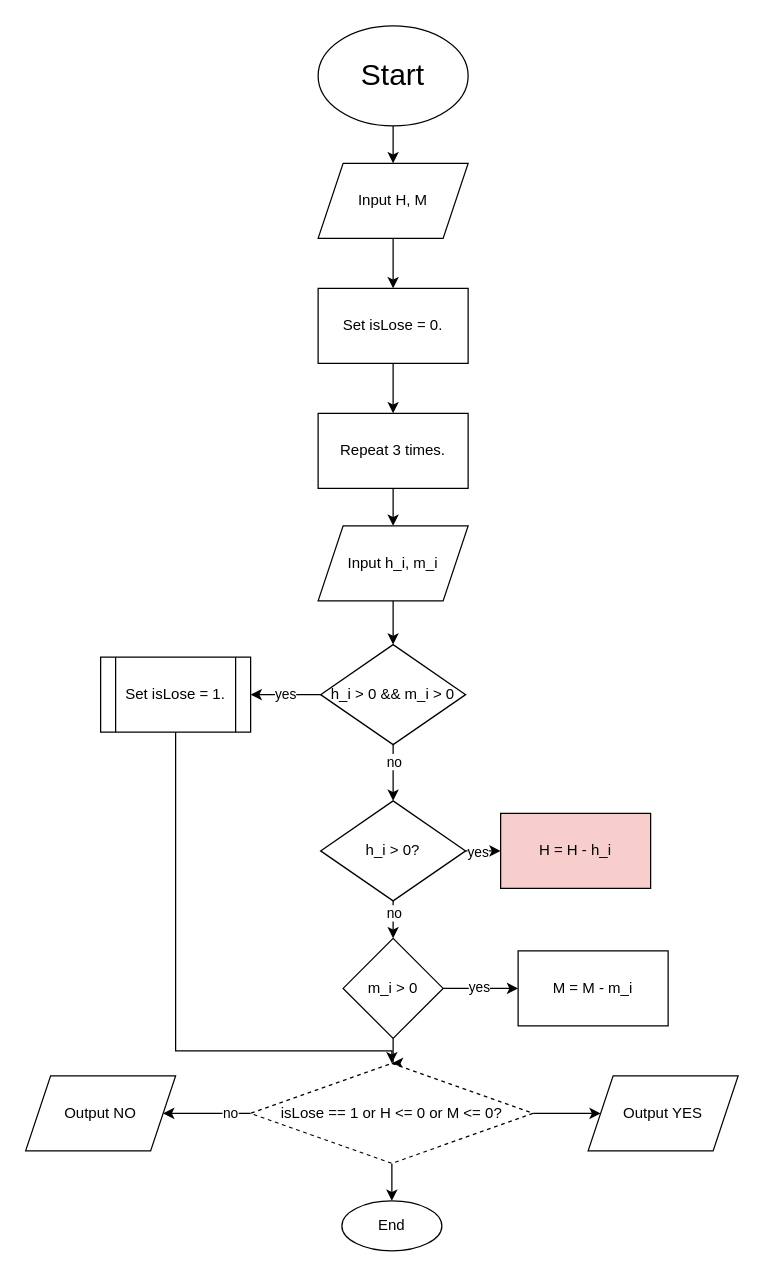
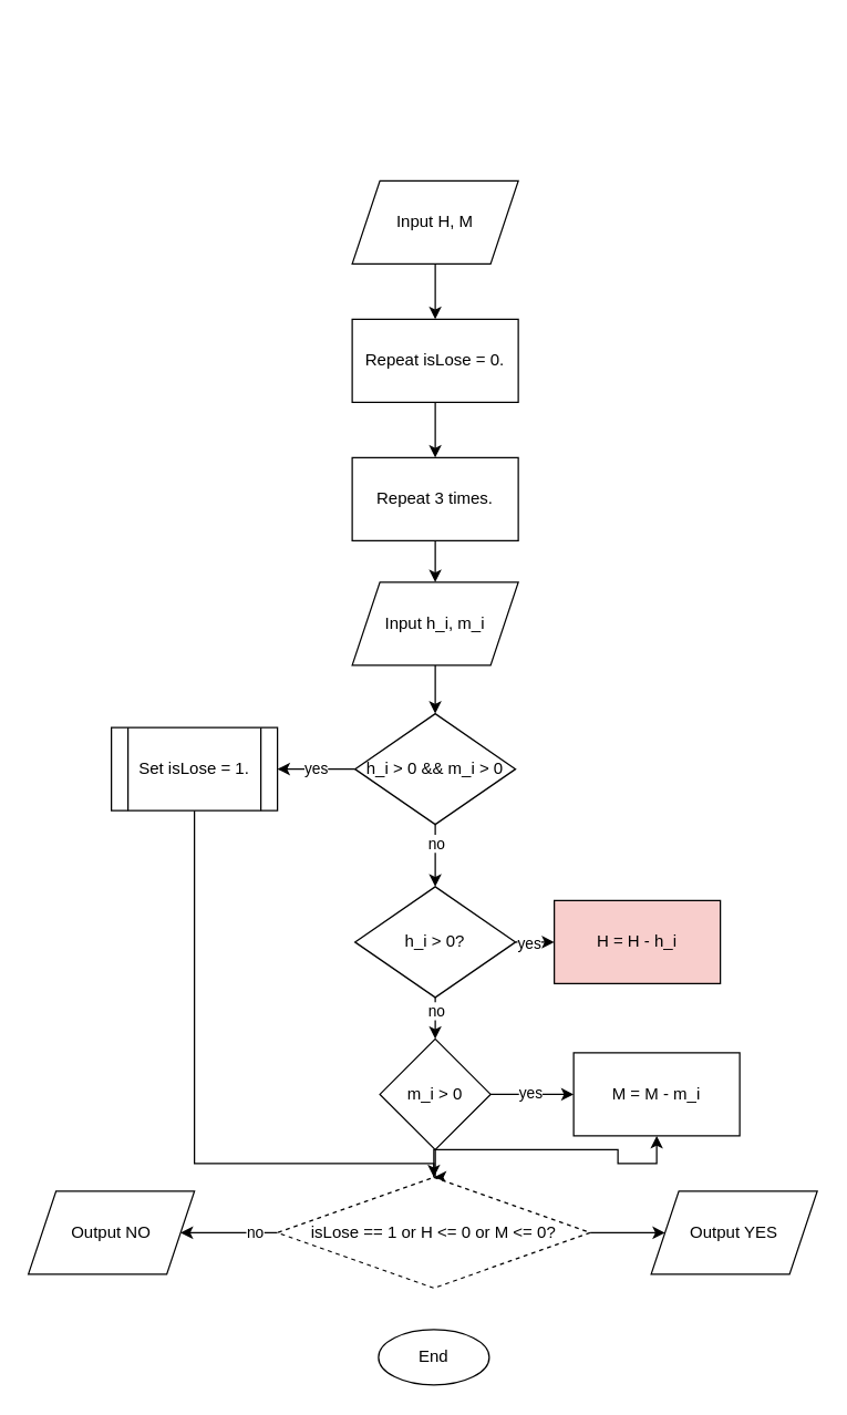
- <mxCell id="3" value="&lt;font style=&quot;font-size: 24px;&quot;&gt;Start&lt;/font&gt;" style="ellipse;whiteSpace=wrap;html=1;" vertex="1" parent="1"><mxGeometry x="254" y="20" width="120" height="80" as="geometry" /></mxCell>
- <mxCell id="2" value="" style="edgeStyle=orthogonalEdgeStyle;rounded=0;orthogonalLoop=1;jettySize=auto;html=1;" edge="1" parent="1" source="3" target="5"><mxGeometry relative="1" as="geometry" /></mxCell>
- <mxCell id="7" value="Set isLose = 0." style="rounded=0;whiteSpace=wrap;html=1;" vertex="1" parent="1"><mxGeometry x="254" y="230" width="120" height="60" as="geometry" /></mxCell>
+ <mxCell id="7" value="Repeat isLose = 0." style="rounded=0;whiteSpace=wrap;html=1;" vertex="1" parent="1"><mxGeometry x="254" y="230" width="120" height="60" as="geometry" /></mxCell>
- <mxCell id="32" value="" style="edgeStyle=orthogonalEdgeStyle;rounded=0;orthogonalLoop=1;jettySize=auto;html=1;" edge="1" parent="1" source="33" target="36"><mxGeometry relative="1" as="geometry" /></mxCell>
+ <mxCell id="32" value="" style="edgeStyle=orthogonalEdgeStyle;rounded=0;orthogonalLoop=1;jettySize=auto;html=1;" edge="1" parent="1" source="33" target="28"><mxGeometry relative="1" as="geometry" /></mxCell>
